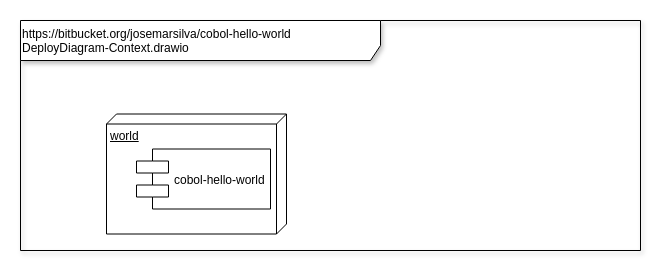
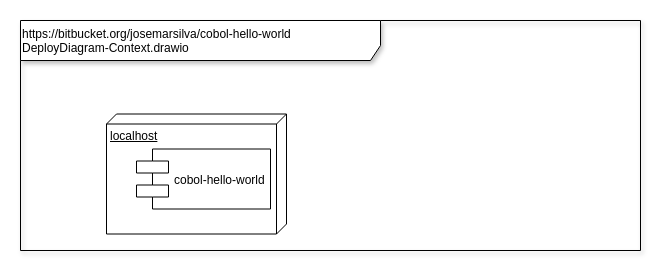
- <mxCell id="3" value="world" style="verticalAlign=top;align=left;spacingTop=8;spacingLeft=2;spacingRight=12;shape=cube;size=10;direction=south;fontStyle=4;html=1;" parent="1" vertex="1"><mxGeometry x="106" y="113.5" width="180" height="120" as="geometry" /></mxCell>
+ <mxCell id="3" value="localhost" style="verticalAlign=top;align=left;spacingTop=8;spacingLeft=2;spacingRight=12;shape=cube;size=10;direction=south;fontStyle=4;html=1;" parent="1" vertex="1"><mxGeometry x="106" y="113.5" width="180" height="120" as="geometry" /></mxCell>
